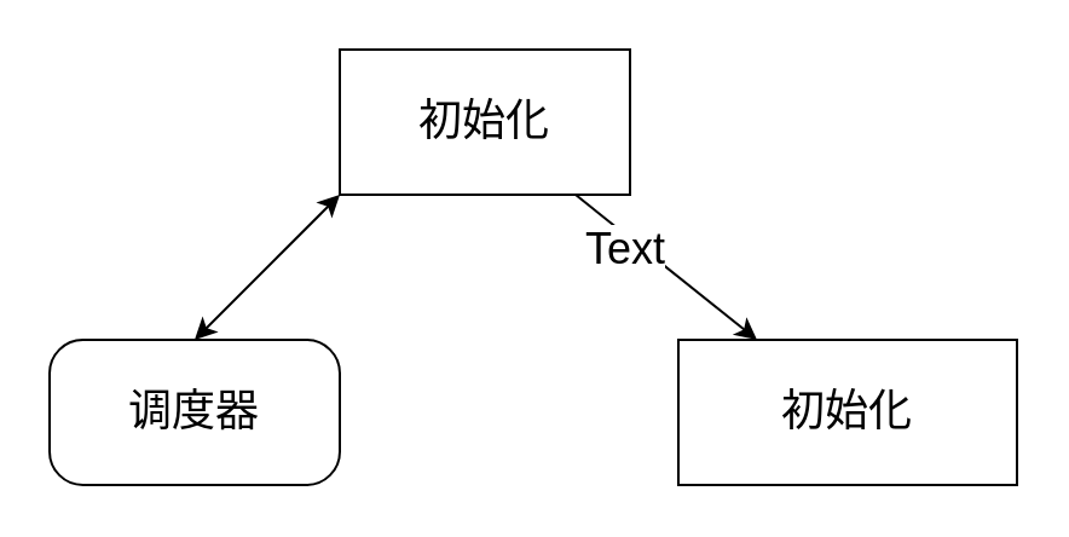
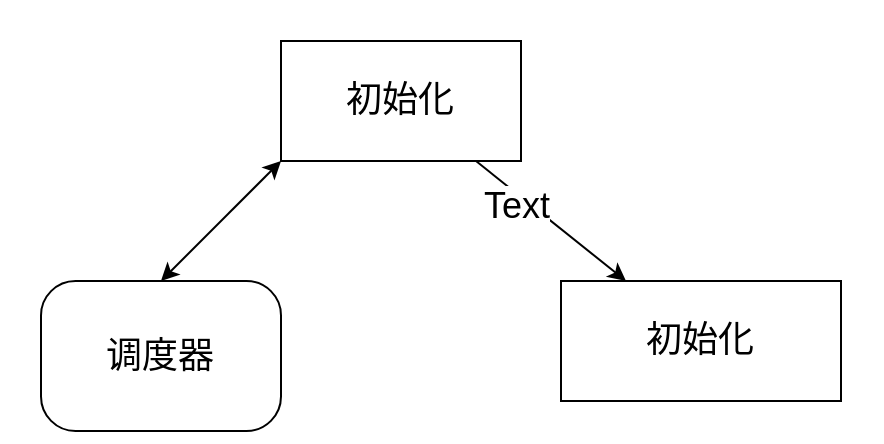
- <mxCell id="5" value="调度器" style="rounded=1;whiteSpace=wrap;html=1;fontSize=18;arcSize=23;" vertex="1" parent="1"><mxGeometry x="20" y="140" width="120" height="60" as="geometry" /></mxCell>
+ <mxCell id="5" value="调度器" style="rounded=1;whiteSpace=wrap;html=1;fontSize=18;arcSize=23;" vertex="1" parent="1"><mxGeometry x="20" y="140" width="120" height="75" as="geometry" /></mxCell>
